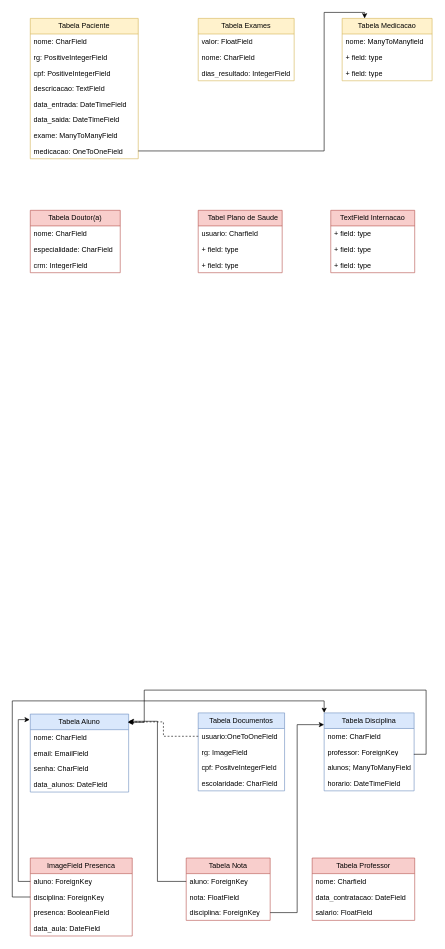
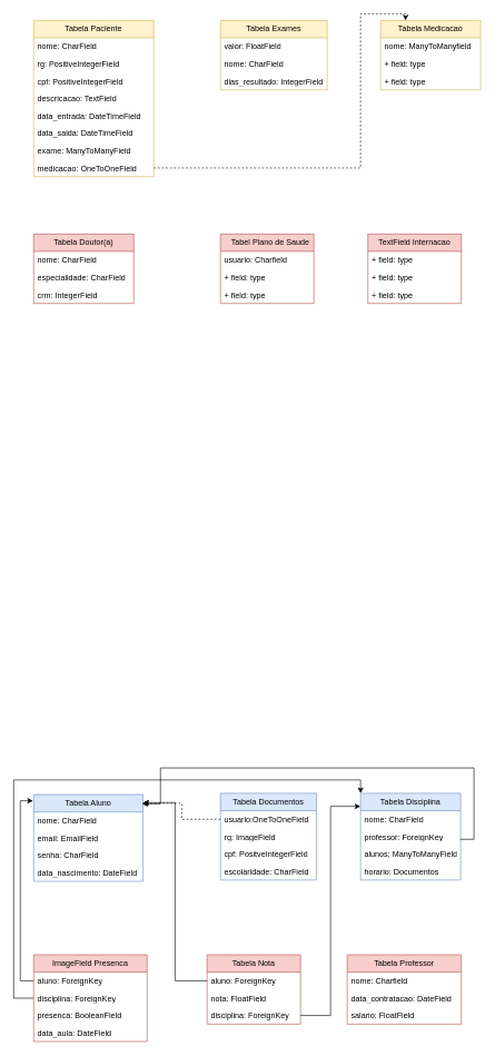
- <mxCell id="67" style="edgeStyle=orthogonalEdgeStyle;rounded=0;orthogonalLoop=1;jettySize=auto;html=1;exitX=1;exitY=0.5;exitDx=0;exitDy=0;entryX=0.25;entryY=0;entryDx=0;entryDy=0;" parent="1" source="53" target="36" edge="1"><mxGeometry relative="1" as="geometry"><Array as="points"><mxPoint x="540" y="251" /><mxPoint x="540" y="20" /><mxPoint x="608" y="20" /></Array></mxGeometry></mxCell>
+ <mxCell id="67" style="edgeStyle=orthogonalEdgeStyle;rounded=0;orthogonalLoop=1;jettySize=auto;html=1;exitX=1;exitY=0.5;exitDx=0;exitDy=0;entryX=0.25;entryY=0;entryDx=0;entryDy=0;dashed=1;" parent="1" source="53" target="36" edge="1"><mxGeometry relative="1" as="geometry"><Array as="points"><mxPoint x="540" y="251" /><mxPoint x="540" y="20" /><mxPoint x="608" y="20" /></Array></mxGeometry></mxCell>
- <mxCell id="21" value="horario: DateTimeField" style="text;strokeColor=none;fillColor=none;align=left;verticalAlign=top;spacingLeft=4;spacingRight=4;overflow=hidden;rotatable=0;points=[[0,0.5],[1,0.5]];portConstraint=eastwest;whiteSpace=wrap;html=1;" parent="17" vertex="1"><mxGeometry y="104" width="150" height="26" as="geometry" /></mxCell>
+ <mxCell id="21" value="horario: Documentos" style="text;strokeColor=none;fillColor=none;align=left;verticalAlign=top;spacingLeft=4;spacingRight=4;overflow=hidden;rotatable=0;points=[[0,0.5],[1,0.5]];portConstraint=eastwest;whiteSpace=wrap;html=1;" parent="17" vertex="1"><mxGeometry y="104" width="150" height="26" as="geometry" /></mxCell>
- <mxCell id="6" value="data_alunos: DateField" style="text;strokeColor=none;fillColor=none;align=left;verticalAlign=top;spacingLeft=4;spacingRight=4;overflow=hidden;rotatable=0;points=[[0,0.5],[1,0.5]];portConstraint=eastwest;whiteSpace=wrap;html=1;" parent="2" vertex="1"><mxGeometry y="104" width="164" height="26" as="geometry" /></mxCell>
+ <mxCell id="6" value="data_nascimento: DateField" style="text;strokeColor=none;fillColor=none;align=left;verticalAlign=top;spacingLeft=4;spacingRight=4;overflow=hidden;rotatable=0;points=[[0,0.5],[1,0.5]];portConstraint=eastwest;whiteSpace=wrap;html=1;" parent="2" vertex="1"><mxGeometry y="104" width="164" height="26" as="geometry" /></mxCell>
